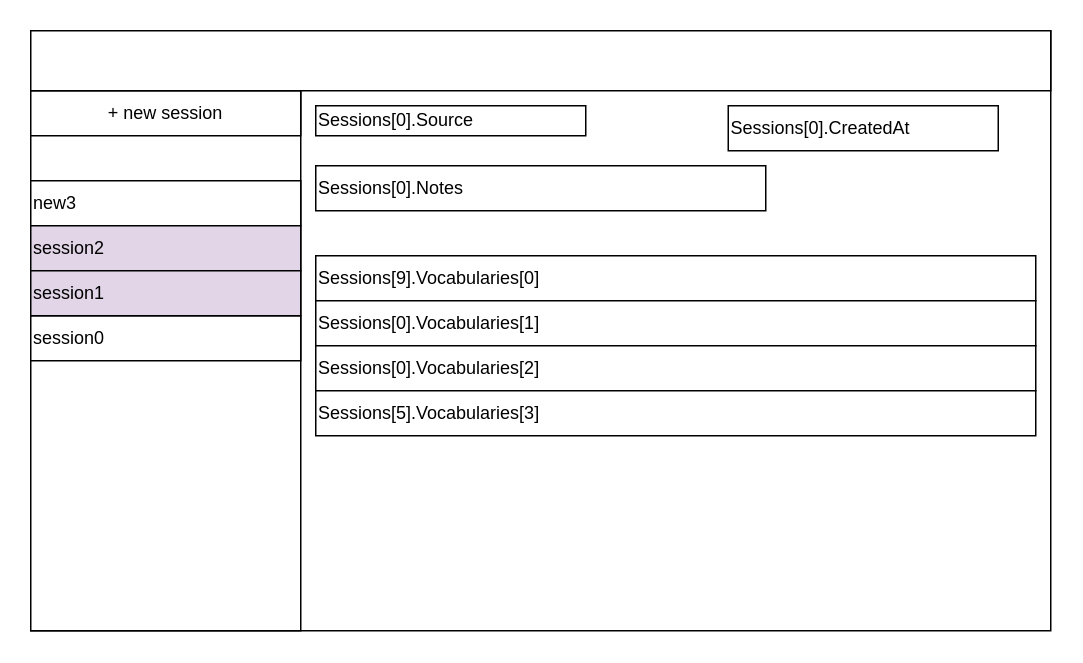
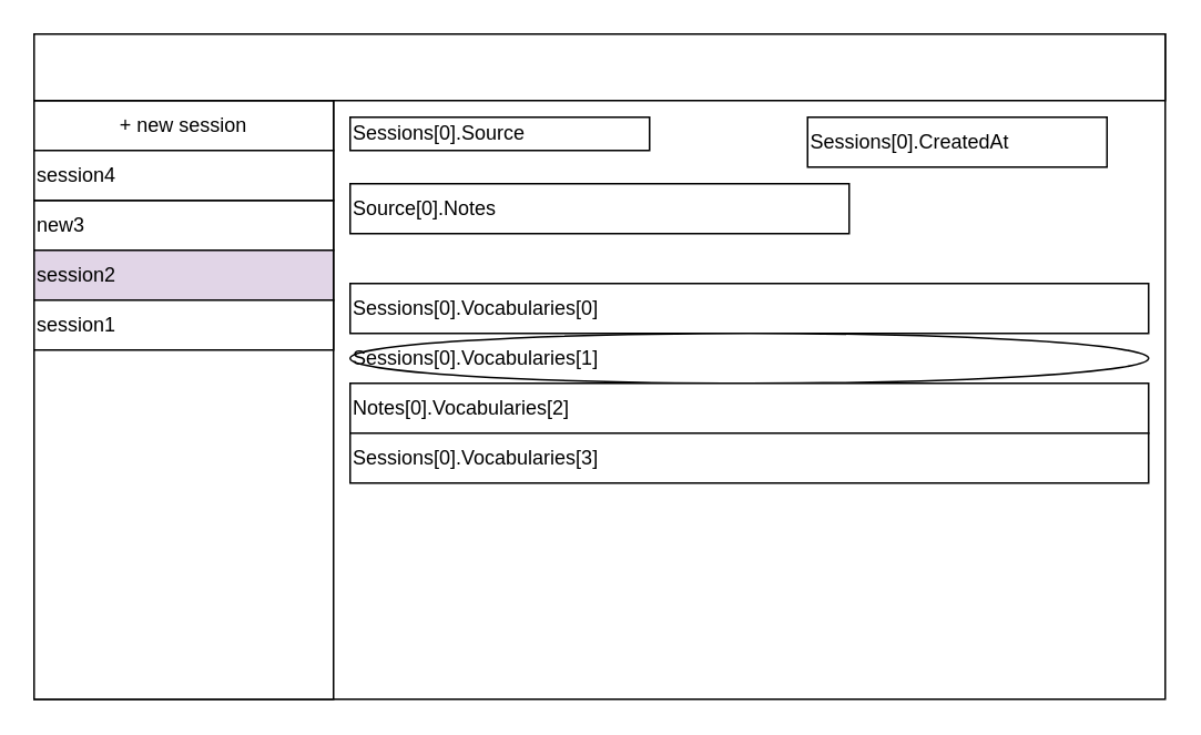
+ <mxCell id="9" value="session4" style="rounded=0;whiteSpace=wrap;html=1;align=left;" vertex="1" parent="1"><mxGeometry x="20" y="90" width="180" height="30" as="geometry" /></mxCell>
- <mxCell id="12" value="Sessions[0].Notes" style="rounded=0;whiteSpace=wrap;html=1;align=left;" vertex="1" parent="1"><mxGeometry x="210" y="110" width="300" height="30" as="geometry" /></mxCell>
+ <mxCell id="12" value="Source[0].Notes" style="rounded=0;whiteSpace=wrap;html=1;align=left;" vertex="1" parent="1"><mxGeometry x="210" y="110" width="300" height="30" as="geometry" /></mxCell>
- <mxCell id="14" value="Sessions[9].Vocabularies[0]" style="rounded=0;whiteSpace=wrap;html=1;align=left;" vertex="1" parent="1"><mxGeometry x="210" y="170" width="480" height="30" as="geometry" /></mxCell>
+ <mxCell id="14" value="Sessions[0].Vocabularies[0]" style="rounded=0;whiteSpace=wrap;html=1;align=left;" vertex="1" parent="1"><mxGeometry x="210" y="170" width="480" height="30" as="geometry" /></mxCell>
- <mxCell id="8" value="session1" style="rounded=0;whiteSpace=wrap;html=1;align=left;fillColor=#e1d5e7;" vertex="1" parent="1"><mxGeometry x="20" y="180" width="180" height="30" as="geometry" /></mxCell>
+ <mxCell id="8" value="session1" style="rounded=0;whiteSpace=wrap;html=1;align=left;" vertex="1" parent="1"><mxGeometry x="20" y="180" width="180" height="30" as="geometry" /></mxCell>
- <mxCell id="15" value="Sessions[0].Vocabularies[1]" style="rounded=0;whiteSpace=wrap;html=1;align=left;" vertex="1" parent="1"><mxGeometry x="210" y="200" width="480" height="30" as="geometry" /></mxCell>
+ <mxCell id="15" value="Sessions[0].Vocabularies[1]" style="ellipse;whiteSpace=wrap;html=1;align=left;" vertex="1" parent="1"><mxGeometry x="210" y="200" width="480" height="30" as="geometry" /></mxCell>
- <mxCell id="7" value="session0" style="rounded=0;whiteSpace=wrap;html=1;align=left;" vertex="1" parent="1"><mxGeometry x="20" y="210" width="180" height="30" as="geometry" /></mxCell>
- <mxCell id="16" value="Sessions[0].Vocabularies[2]" style="rounded=0;whiteSpace=wrap;html=1;align=left;" vertex="1" parent="1"><mxGeometry x="210" y="230" width="480" height="30" as="geometry" /></mxCell>
+ <mxCell id="16" value="Notes[0].Vocabularies[2]" style="rounded=0;whiteSpace=wrap;html=1;align=left;" vertex="1" parent="1"><mxGeometry x="210" y="230" width="480" height="30" as="geometry" /></mxCell>
- <mxCell id="17" value="Sessions[5].Vocabularies[3]" style="rounded=0;whiteSpace=wrap;html=1;align=left;" vertex="1" parent="1"><mxGeometry x="210" y="260" width="480" height="30" as="geometry" /></mxCell>
+ <mxCell id="17" value="Sessions[0].Vocabularies[3]" style="rounded=0;whiteSpace=wrap;html=1;align=left;" vertex="1" parent="1"><mxGeometry x="210" y="260" width="480" height="30" as="geometry" /></mxCell>
